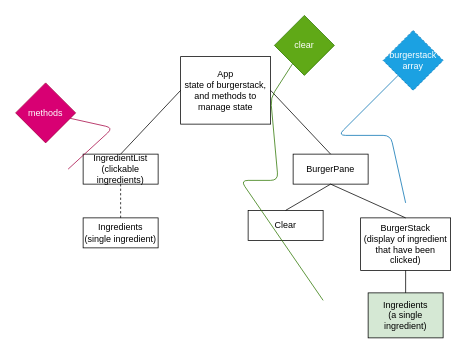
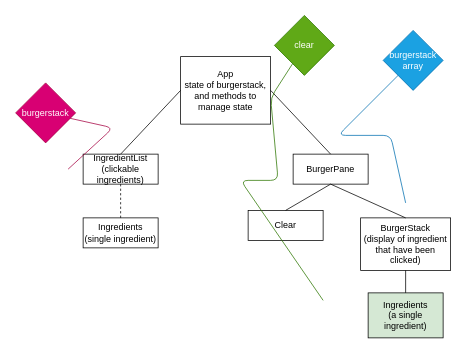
- <mxCell id="17" value="burgerstack&lt;br&gt;array" style="rhombus;whiteSpace=wrap;html=1;fillColor=#1ba1e2;fontColor=#ffffff;strokeColor=#006EAF;dashed=1;" vertex="1" parent="1"><mxGeometry x="510" y="40" width="80" height="80" as="geometry" /></mxCell>
+ <mxCell id="17" value="burgerstack&lt;br&gt;array" style="rhombus;whiteSpace=wrap;html=1;fillColor=#1ba1e2;fontColor=#ffffff;strokeColor=#006EAF;" vertex="1" parent="1"><mxGeometry x="510" y="40" width="80" height="80" as="geometry" /></mxCell>
- <mxCell id="15" value="methods" style="rhombus;whiteSpace=wrap;html=1;fillColor=#d80073;fontColor=#ffffff;strokeColor=#A50040;" vertex="1" parent="1"><mxGeometry x="20" y="110" width="80" height="80" as="geometry" /></mxCell>
+ <mxCell id="15" value="burgerstack" style="rhombus;whiteSpace=wrap;html=1;fillColor=#d80073;fontColor=#ffffff;strokeColor=#A50040;" vertex="1" parent="1"><mxGeometry x="20" y="110" width="80" height="80" as="geometry" /></mxCell>
